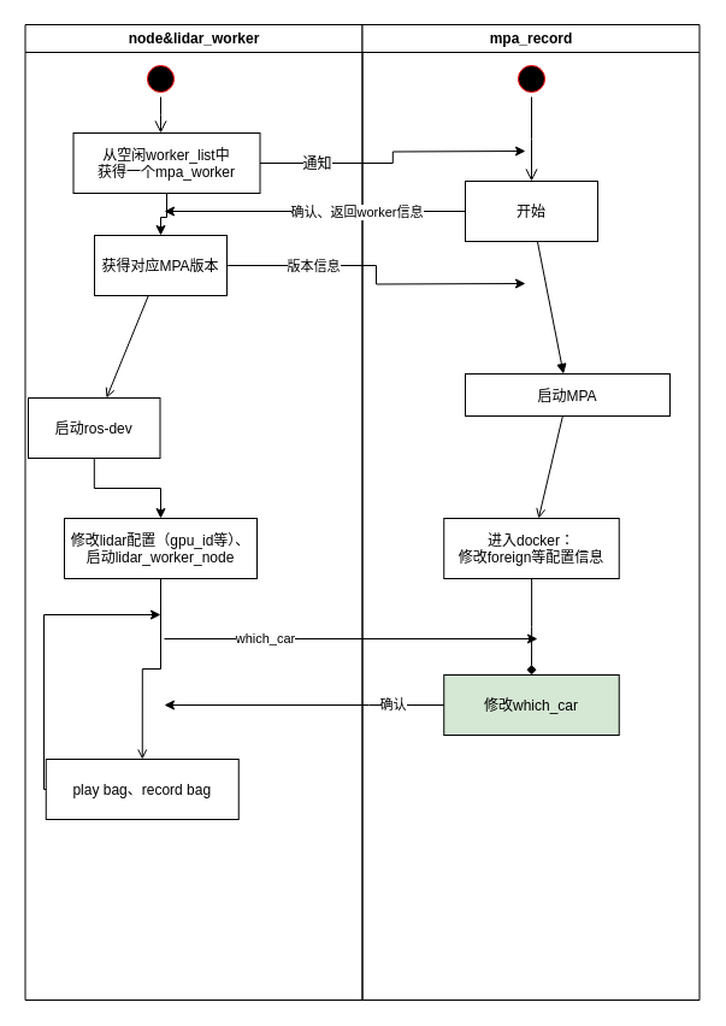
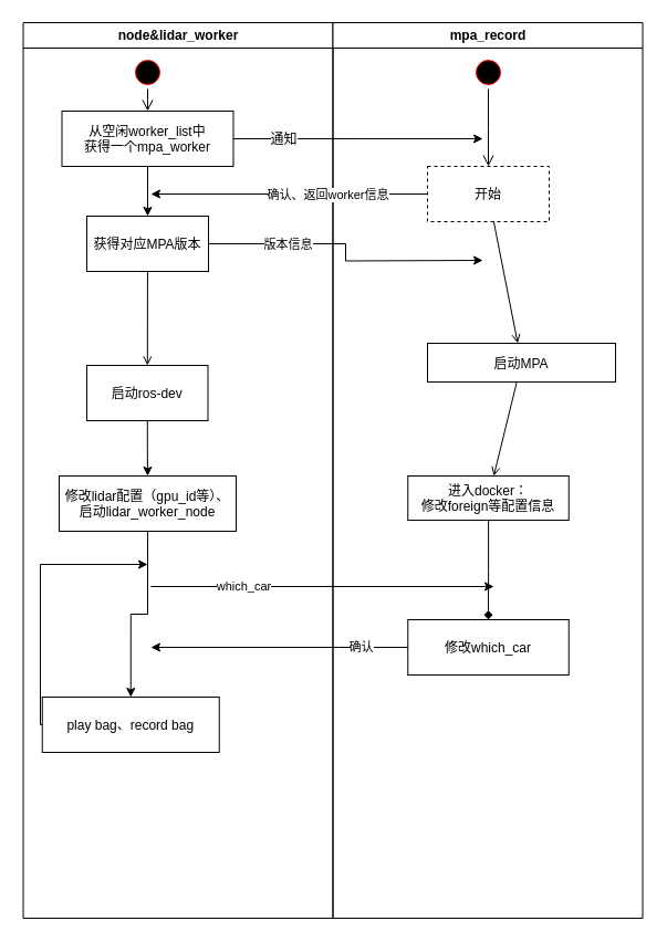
- <mxCell id="6" value="从空闲worker_list中&#10;获得一个mpa_worker" style="" parent="2" vertex="1"><mxGeometry x="40" y="90" width="155" height="50" as="geometry" /></mxCell>
+ <mxCell id="6" value="从空闲worker_list中&#10;获得一个mpa_worker" style="" parent="2" vertex="1"><mxGeometry x="35" y="80" width="155" height="50" as="geometry" /></mxCell>
- <mxCell id="17" value="开始" style="" parent="14" vertex="1"><mxGeometry x="85.5" y="130" width="110" height="50" as="geometry" /></mxCell>
+ <mxCell id="17" value="开始" style="dashed=1;" parent="14" vertex="1"><mxGeometry x="85.5" y="130" width="110" height="50" as="geometry" /></mxCell>
- <mxCell id="19" value="" style="endArrow=block;endFill=1;rounded=0;" parent="14" source="17" target="18" edge="1"><mxGeometry relative="1" as="geometry" /></mxCell>
+ <mxCell id="19" value="" style="endArrow=open;endFill=1;rounded=0" parent="14" source="17" target="18" edge="1"><mxGeometry relative="1" as="geometry" /></mxCell>
- <mxCell id="9" value="启动ros-dev" style="" parent="2" vertex="1"><mxGeometry x="2.5" y="310" width="109.5" height="50" as="geometry" /></mxCell>
+ <mxCell id="9" value="启动ros-dev" style="" parent="2" vertex="1"><mxGeometry x="57.5" y="310" width="109.5" height="50" as="geometry" /></mxCell>
- <mxCell id="21" value="进入docker：&#10;修改foreign等配置信息" style="" parent="14" vertex="1"><mxGeometry x="67.75" y="410" width="145.5" height="50" as="geometry" /></mxCell>
+ <mxCell id="21" value="进入docker：&#10;修改foreign等配置信息" style="" parent="14" vertex="1"><mxGeometry x="67.75" y="410" width="145.5" height="40" as="geometry" /></mxCell>
- <mxCell id="23" value="修改which_car" style="fillColor=#d5e8d4;" parent="14" vertex="1"><mxGeometry x="67.75" y="540" width="145.5" height="50" as="geometry" /></mxCell>
+ <mxCell id="23" value="修改which_car" style="" parent="14" vertex="1"><mxGeometry x="67.75" y="540" width="145.5" height="50" as="geometry" /></mxCell>
- <mxCell id="11" style="edgeStyle=orthogonalEdgeStyle;rounded=0;orthogonalLoop=1;jettySize=auto;html=1;entryX=0.5;entryY=0;entryDx=0;entryDy=0;strokeColor=#000000;endArrow=open;" parent="2" source="12" target="13" edge="1"><mxGeometry relative="1" as="geometry" /></mxCell>
+ <mxCell id="11" style="edgeStyle=orthogonalEdgeStyle;rounded=0;orthogonalLoop=1;jettySize=auto;html=1;entryX=0.5;entryY=0;entryDx=0;entryDy=0;strokeColor=#000000;" parent="2" source="12" target="13" edge="1"><mxGeometry relative="1" as="geometry" /></mxCell>
